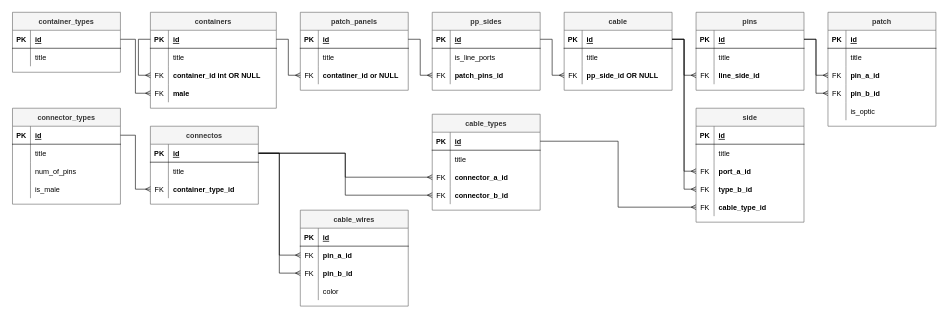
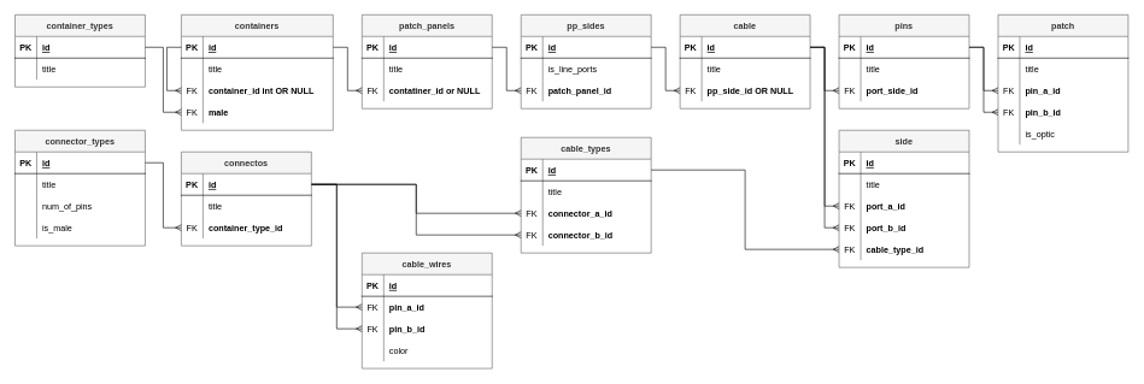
- <mxCell id="44" value="patch_pins_id" style="shape=partialRectangle;connectable=0;fillColor=none;top=0;left=0;bottom=0;right=0;align=left;spacingLeft=6;overflow=hidden;fontStyle=1" parent="42" vertex="1"><mxGeometry x="30" width="150" height="30" as="geometry"><mxRectangle width="150" height="30" as="alternateBounds" /></mxGeometry></mxCell>
+ <mxCell id="44" value="patch_panel_id" style="shape=partialRectangle;connectable=0;fillColor=none;top=0;left=0;bottom=0;right=0;align=left;spacingLeft=6;overflow=hidden;fontStyle=1" parent="42" vertex="1"><mxGeometry x="30" width="150" height="30" as="geometry"><mxRectangle width="150" height="30" as="alternateBounds" /></mxGeometry></mxCell>
- <mxCell id="66" value="line_side_id" style="shape=partialRectangle;connectable=0;fillColor=none;top=0;left=0;bottom=0;right=0;align=left;spacingLeft=6;overflow=hidden;fontStyle=1" parent="64" vertex="1"><mxGeometry x="30" width="150" height="30" as="geometry"><mxRectangle width="150" height="30" as="alternateBounds" /></mxGeometry></mxCell>
+ <mxCell id="66" value="port_side_id" style="shape=partialRectangle;connectable=0;fillColor=none;top=0;left=0;bottom=0;right=0;align=left;spacingLeft=6;overflow=hidden;fontStyle=1" parent="64" vertex="1"><mxGeometry x="30" width="150" height="30" as="geometry"><mxRectangle width="150" height="30" as="alternateBounds" /></mxGeometry></mxCell>
- <mxCell id="80" value="type_b_id" style="shape=partialRectangle;connectable=0;fillColor=none;top=0;left=0;bottom=0;right=0;align=left;spacingLeft=6;overflow=hidden;fontStyle=1" parent="78" vertex="1"><mxGeometry x="30" width="150" height="30" as="geometry"><mxRectangle width="150" height="30" as="alternateBounds" /></mxGeometry></mxCell>
+ <mxCell id="80" value="port_b_id" style="shape=partialRectangle;connectable=0;fillColor=none;top=0;left=0;bottom=0;right=0;align=left;spacingLeft=6;overflow=hidden;fontStyle=1" parent="78" vertex="1"><mxGeometry x="30" width="150" height="30" as="geometry"><mxRectangle width="150" height="30" as="alternateBounds" /></mxGeometry></mxCell>
